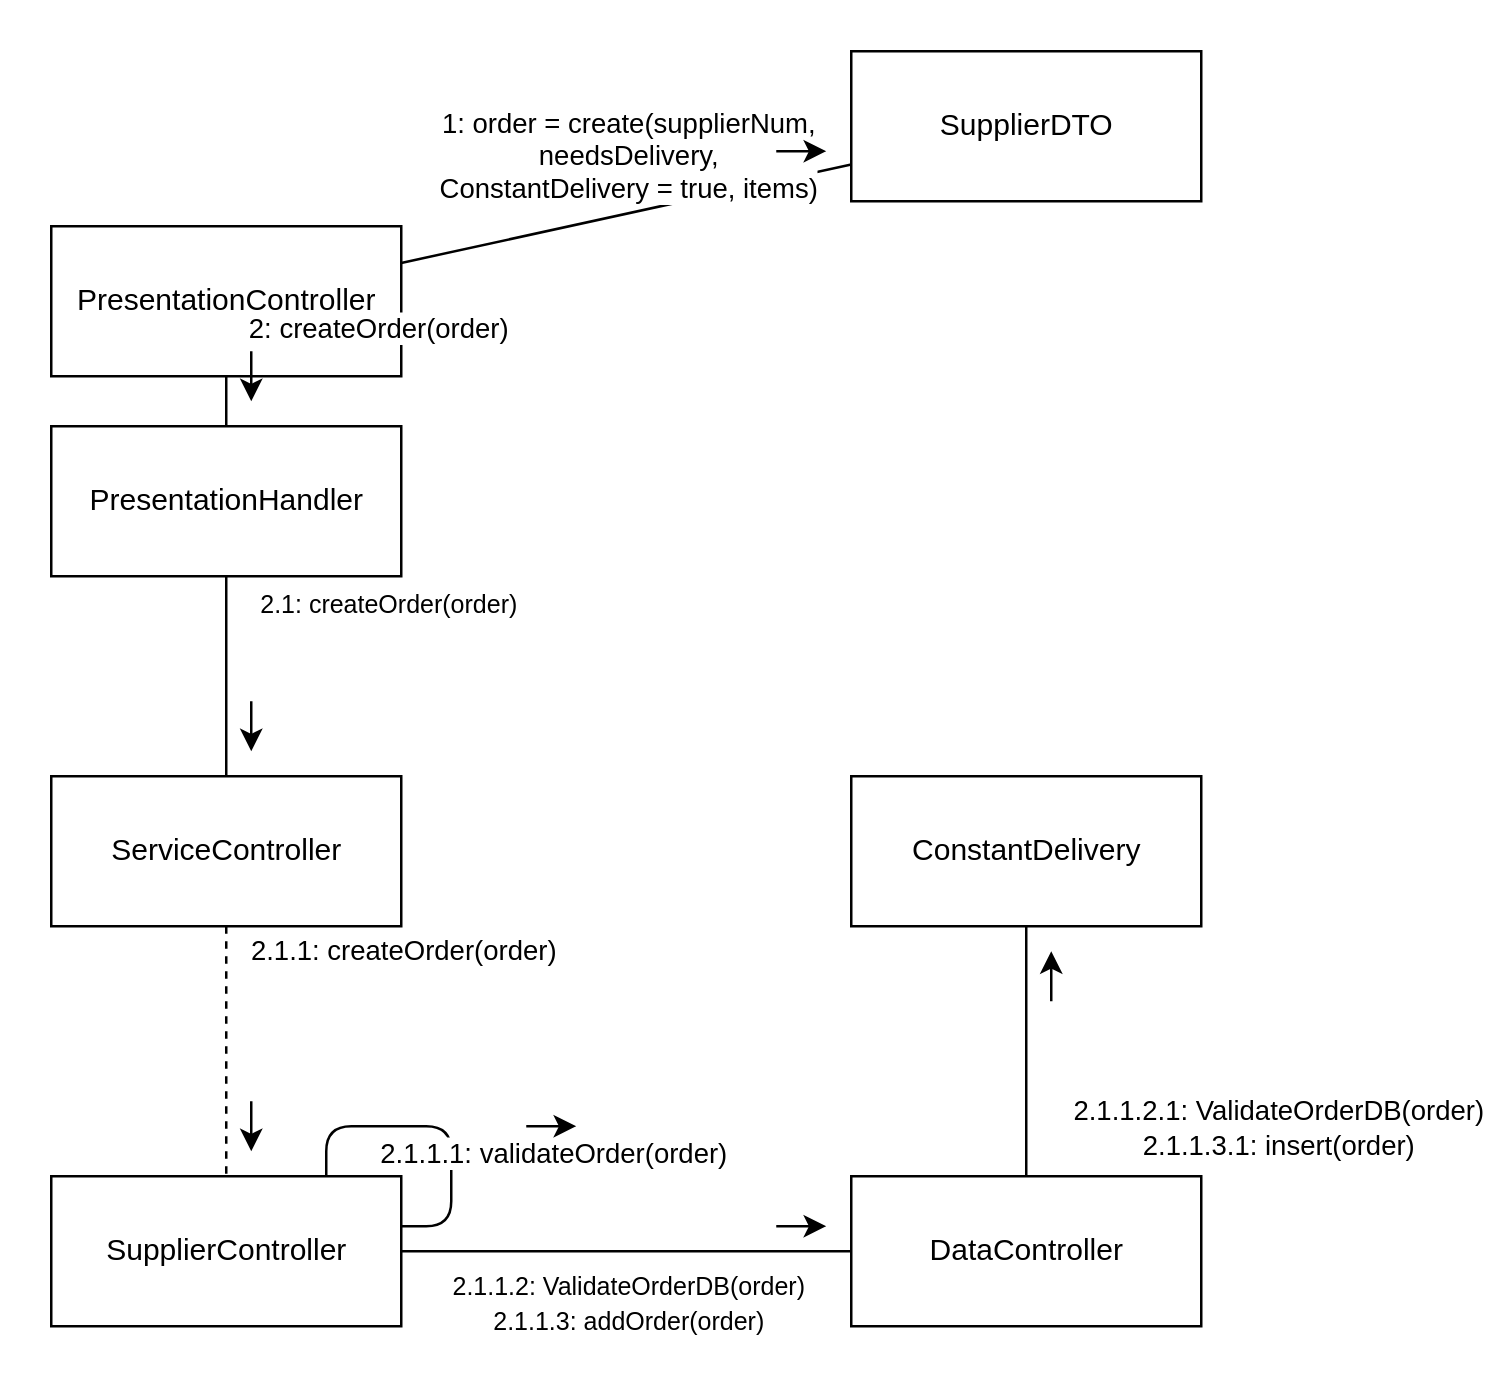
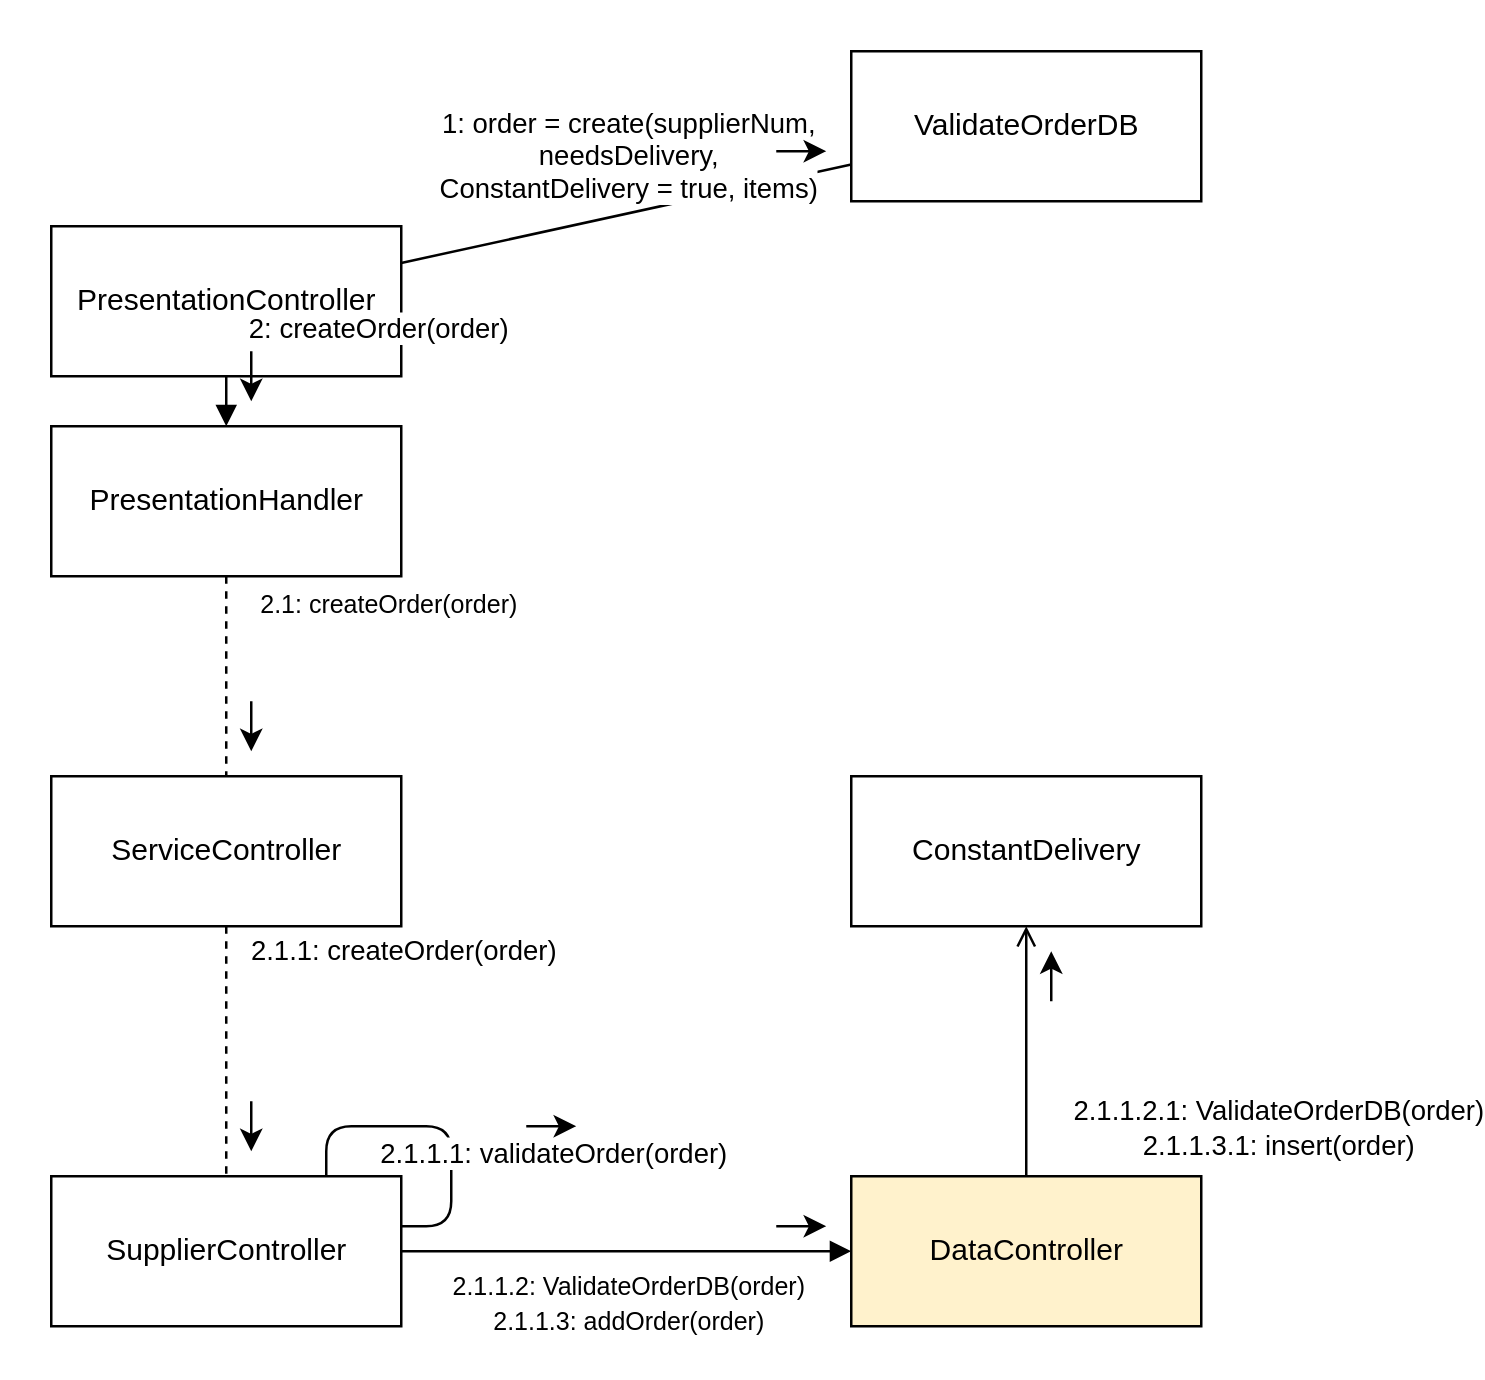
- <mxCell id="25" value="SupplierDTO" style="html=1;" parent="1" vertex="1"><mxGeometry x="340" y="20" width="140" height="60" as="geometry" /></mxCell>
+ <mxCell id="25" value="ValidateOrderDB" style="html=1;" parent="1" vertex="1"><mxGeometry x="340" y="20" width="140" height="60" as="geometry" /></mxCell>
- <mxCell id="3" value="" style="endArrow=none;html=1;" parent="1" source="2" target="5" edge="1"><mxGeometry width="50" height="50" relative="1" as="geometry"><mxPoint x="360" y="-100" as="sourcePoint" /><mxPoint x="410" y="-280" as="targetPoint" /></mxGeometry></mxCell>
+ <mxCell id="3" value="" style="endArrow=block;html=1;" parent="1" source="2" target="5" edge="1"><mxGeometry width="50" height="50" relative="1" as="geometry"><mxPoint x="360" y="-100" as="sourcePoint" /><mxPoint x="410" y="-280" as="targetPoint" /></mxGeometry></mxCell>
- <mxCell id="7" value="" style="endArrow=none;html=1;" parent="1" source="5" target="6" edge="1"><mxGeometry width="50" height="50" relative="1" as="geometry"><mxPoint x="110" y="-140" as="sourcePoint" /><mxPoint x="370" y="-140" as="targetPoint" /></mxGeometry></mxCell>
+ <mxCell id="7" value="" style="endArrow=none;html=1;dashed=1;" parent="1" source="5" target="6" edge="1"><mxGeometry width="50" height="50" relative="1" as="geometry"><mxPoint x="110" y="-140" as="sourcePoint" /><mxPoint x="370" y="-140" as="targetPoint" /></mxGeometry></mxCell>
- <mxCell id="23" value="" style="endArrow=none;html=1;" parent="1" source="17" target="22" edge="1"><mxGeometry width="50" height="50" relative="1" as="geometry"><mxPoint x="170" y="510" as="sourcePoint" /><mxPoint x="350" y="510" as="targetPoint" /></mxGeometry></mxCell>
+ <mxCell id="23" value="" style="endArrow=open;html=1;" parent="1" source="17" target="22" edge="1"><mxGeometry width="50" height="50" relative="1" as="geometry"><mxPoint x="170" y="510" as="sourcePoint" /><mxPoint x="350" y="510" as="targetPoint" /></mxGeometry></mxCell>
- <mxCell id="19" value="" style="endArrow=none;html=1;" parent="1" source="11" target="17" edge="1"><mxGeometry width="50" height="50" relative="1" as="geometry"><mxPoint x="100" y="380" as="sourcePoint" /><mxPoint x="100" y="480" as="targetPoint" /></mxGeometry></mxCell>
+ <mxCell id="19" value="" style="endArrow=block;html=1;" parent="1" source="11" target="17" edge="1"><mxGeometry width="50" height="50" relative="1" as="geometry"><mxPoint x="100" y="380" as="sourcePoint" /><mxPoint x="100" y="480" as="targetPoint" /></mxGeometry></mxCell>
- <mxCell id="17" value="DataController" style="html=1;" parent="1" vertex="1"><mxGeometry x="340" y="470" width="140" height="60" as="geometry" /></mxCell>
+ <mxCell id="17" value="DataController" style="html=1;fillColor=#fff2cc;" parent="1" vertex="1"><mxGeometry x="340" y="470" width="140" height="60" as="geometry" /></mxCell>
